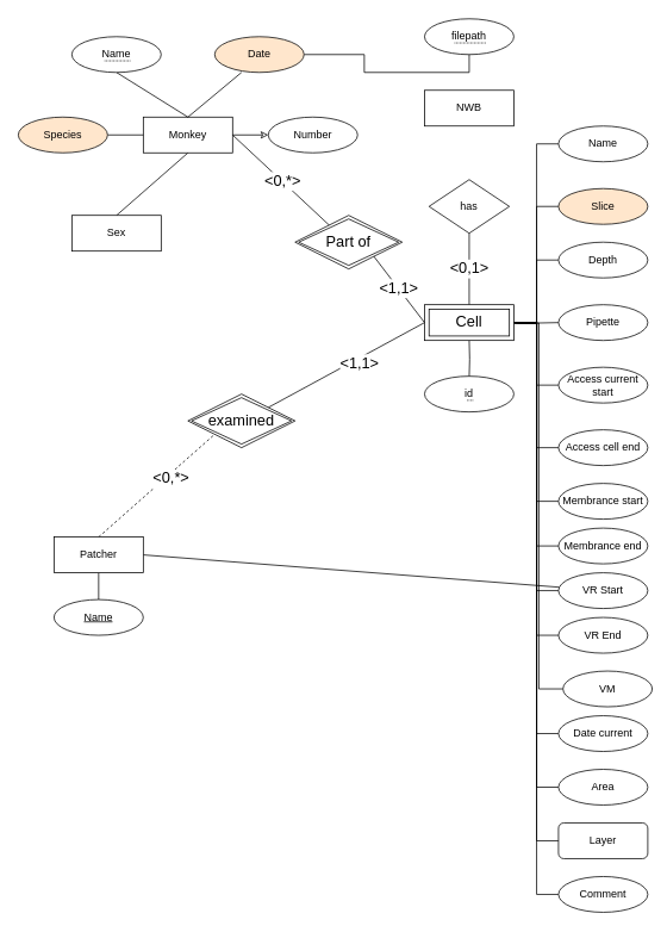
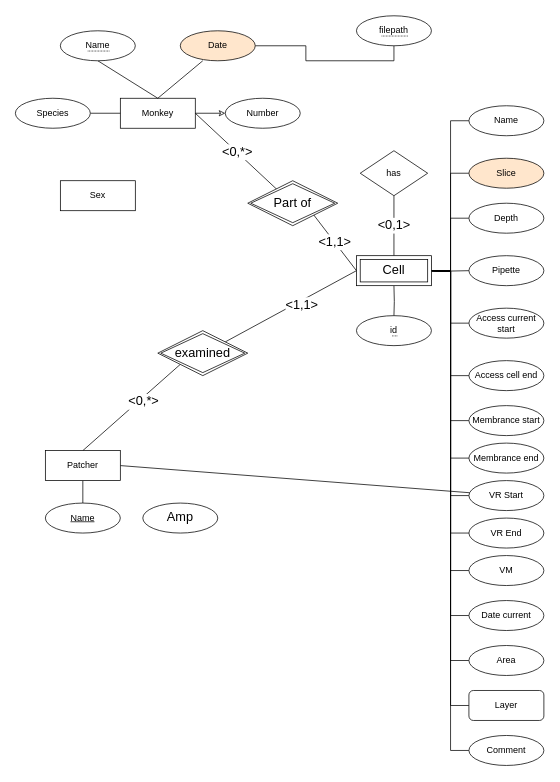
- <mxCell id="12" value="NWB" style="whiteSpace=wrap;html=1;align=center;" vertex="1" parent="1"><mxGeometry x="475" y="100" width="100" height="40" as="geometry" /></mxCell>
- <mxCell id="10" value="Species" style="ellipse;whiteSpace=wrap;html=1;align=center;fillColor=#ffe6cc;" vertex="1" parent="1"><mxGeometry x="20" y="130" width="100" height="40" as="geometry" /></mxCell>
+ <mxCell id="10" value="Species" style="ellipse;whiteSpace=wrap;html=1;align=center;" vertex="1" parent="1"><mxGeometry x="20" y="130" width="100" height="40" as="geometry" /></mxCell>
- <mxCell id="2" style="rounded=0;orthogonalLoop=1;jettySize=auto;html=1;exitX=0.5;exitY=1;exitDx=0;exitDy=0;entryX=0.5;entryY=0;entryDx=0;entryDy=0;endArrow=none;endFill=0;" edge="1" parent="1" source="4" target="8"><mxGeometry relative="1" as="geometry" /></mxCell>
- <mxCell id="51" style="edgeStyle=none;rounded=0;orthogonalLoop=1;jettySize=auto;html=1;exitX=0.5;exitY=0;exitDx=0;exitDy=0;entryX=0;entryY=1;entryDx=0;entryDy=0;fontSize=17;endArrow=none;endFill=0;dashed=1;" edge="1" parent="1" source="53" target="63"><mxGeometry relative="1" as="geometry" /></mxCell>
+ <mxCell id="51" style="edgeStyle=none;rounded=0;orthogonalLoop=1;jettySize=auto;html=1;exitX=0.5;exitY=0;exitDx=0;exitDy=0;entryX=0;entryY=1;entryDx=0;entryDy=0;fontSize=17;endArrow=none;endFill=0;" edge="1" parent="1" source="53" target="63"><mxGeometry relative="1" as="geometry" /></mxCell>
+ <mxCell id="57" value="Amp" style="ellipse;whiteSpace=wrap;html=1;align=center;fontSize=17;" vertex="1" parent="1"><mxGeometry x="190" y="670" width="100" height="40" as="geometry" /></mxCell>
- <mxCell id="42" value="VM" style="ellipse;whiteSpace=wrap;html=1;align=center;" vertex="1" parent="1"><mxGeometry x="630" y="750" width="100" height="40" as="geometry" /></mxCell>
+ <mxCell id="42" value="VM" style="ellipse;whiteSpace=wrap;html=1;align=center;" vertex="1" parent="1"><mxGeometry x="625" y="740" width="100" height="40" as="geometry" /></mxCell>
